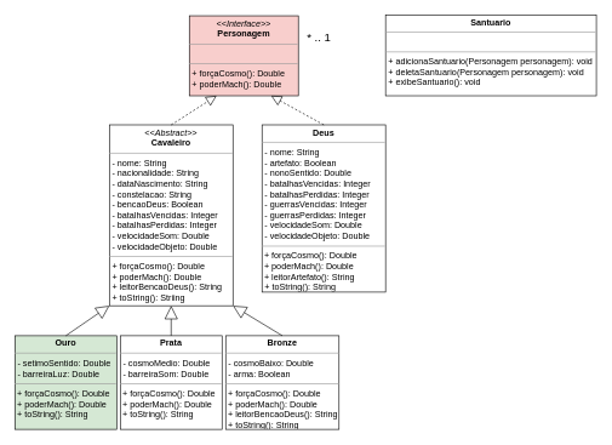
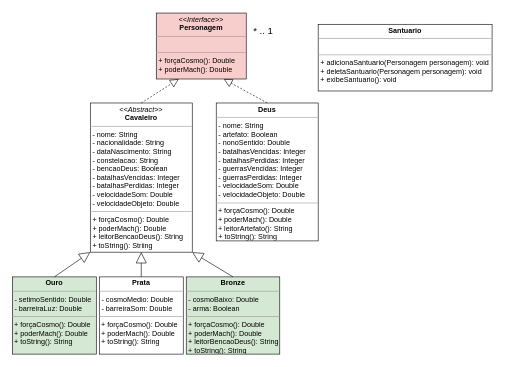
- <mxCell id="8" value="&lt;p style=&quot;margin: 0px ; margin-top: 4px ; text-align: center&quot;&gt;&lt;b&gt;Santuario&lt;/b&gt;&lt;/p&gt;&lt;hr size=&quot;1&quot;&gt;&lt;p style=&quot;margin: 0px 0px 0px 4px ; font-size: 11px&quot;&gt;&lt;br&gt;&lt;/p&gt;&lt;hr size=&quot;1&quot;&gt;&lt;p style=&quot;margin: 0px ; margin-left: 4px&quot;&gt;+ adicionaSantuario(Personagem personagem): void&lt;br&gt;&lt;/p&gt;&lt;p style=&quot;margin: 0px ; margin-left: 4px&quot;&gt;+ deletaSantuario(Personagem personagem): void&lt;br&gt;&lt;/p&gt;&lt;p style=&quot;margin: 0px ; margin-left: 4px&quot;&gt;+ exibeSantuario(): void&lt;/p&gt;" style="verticalAlign=top;align=left;overflow=fill;fontSize=12;fontFamily=Helvetica;html=1;" parent="1" vertex="1"><mxGeometry x="530" y="20" width="290" height="111.25" as="geometry" /></mxCell>
+ <mxCell id="8" value="&lt;p style=&quot;margin: 0px ; margin-top: 4px ; text-align: center&quot;&gt;&lt;b&gt;Santuario&lt;/b&gt;&lt;/p&gt;&lt;hr size=&quot;1&quot;&gt;&lt;p style=&quot;margin: 0px 0px 0px 4px ; font-size: 11px&quot;&gt;&lt;br&gt;&lt;/p&gt;&lt;hr size=&quot;1&quot;&gt;&lt;p style=&quot;margin: 0px ; margin-left: 4px&quot;&gt;+ adicionaSantuario(Personagem personagem): void&lt;br&gt;&lt;/p&gt;&lt;p style=&quot;margin: 0px ; margin-left: 4px&quot;&gt;+ deletaSantuario(Personagem personagem): void&lt;br&gt;&lt;/p&gt;&lt;p style=&quot;margin: 0px ; margin-left: 4px&quot;&gt;+ exibeSantuario(): void&lt;/p&gt;" style="verticalAlign=top;align=left;overflow=fill;fontSize=12;fontFamily=Helvetica;html=1;" parent="1" vertex="1"><mxGeometry x="530" y="40" width="290" height="111.25" as="geometry" /></mxCell>
- <mxCell id="5" value="&lt;p style=&quot;margin: 0px ; margin-top: 4px ; text-align: center&quot;&gt;&lt;b&gt;Bronze&lt;/b&gt;&lt;/p&gt;&lt;hr size=&quot;1&quot;&gt;&lt;p style=&quot;margin: 0px ; margin-left: 4px&quot;&gt;- cosmoBaixo: Double&lt;/p&gt;&lt;p style=&quot;margin: 0px ; margin-left: 4px&quot;&gt;&lt;span&gt;- arma: Boolean&lt;/span&gt;&lt;/p&gt;&lt;hr size=&quot;1&quot;&gt;&amp;nbsp;+ forçaCosmo(): Double&lt;br&gt;&amp;nbsp;+ poderMach(): Double&lt;br&gt;&amp;nbsp;+ leitorBencaoDeus(): String&lt;br&gt;&amp;nbsp;+ toString(): String" style="verticalAlign=top;align=left;overflow=fill;fontSize=12;fontFamily=Helvetica;html=1;" parent="1" vertex="1"><mxGeometry x="310" y="461.25" width="156" height="128.75" as="geometry" /></mxCell>
+ <mxCell id="5" value="&lt;p style=&quot;margin: 0px ; margin-top: 4px ; text-align: center&quot;&gt;&lt;b&gt;Bronze&lt;/b&gt;&lt;/p&gt;&lt;hr size=&quot;1&quot;&gt;&lt;p style=&quot;margin: 0px ; margin-left: 4px&quot;&gt;- cosmoBaixo: Double&lt;/p&gt;&lt;p style=&quot;margin: 0px ; margin-left: 4px&quot;&gt;&lt;span&gt;- arma: Boolean&lt;/span&gt;&lt;/p&gt;&lt;hr size=&quot;1&quot;&gt;&amp;nbsp;+ forçaCosmo(): Double&lt;br&gt;&amp;nbsp;+ poderMach(): Double&lt;br&gt;&amp;nbsp;+ leitorBencaoDeus(): String&lt;br&gt;&amp;nbsp;+ toString(): String" style="verticalAlign=top;align=left;overflow=fill;fontSize=12;fontFamily=Helvetica;html=1;fillColor=#d5e8d4;" parent="1" vertex="1"><mxGeometry x="310" y="461.25" width="156" height="128.75" as="geometry" /></mxCell>
